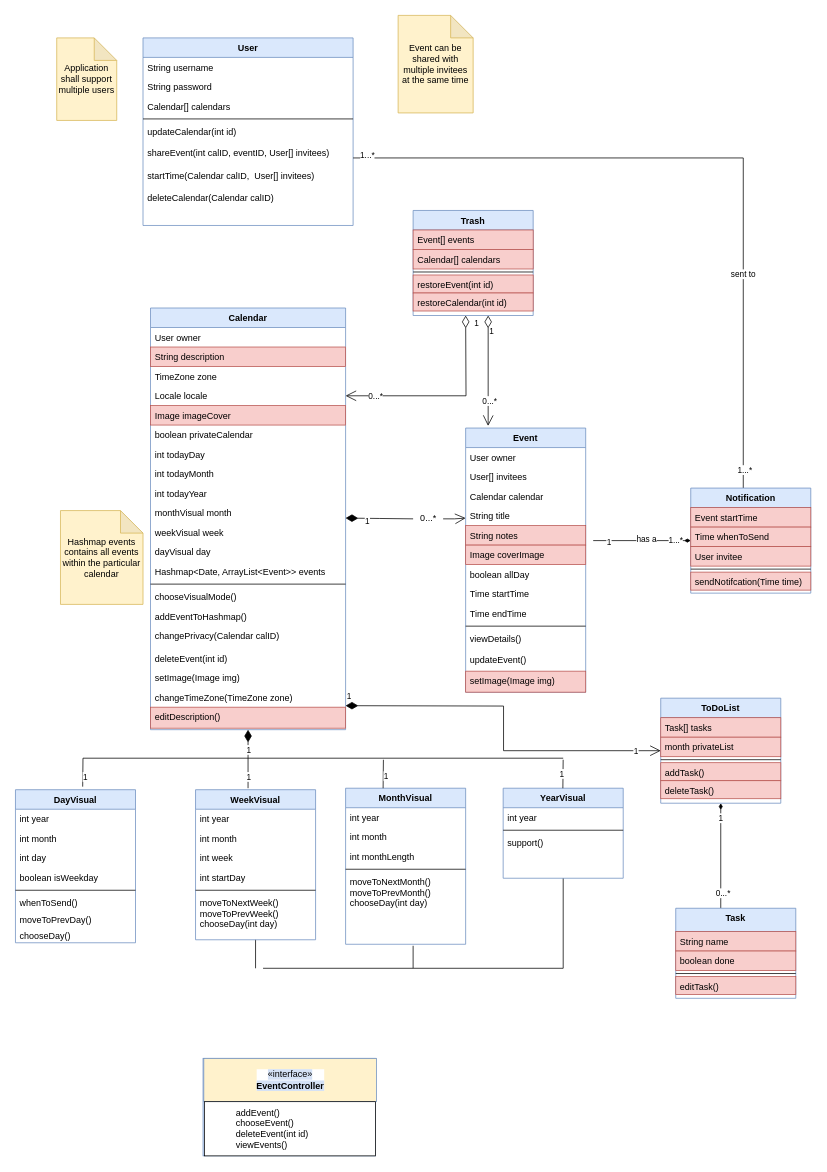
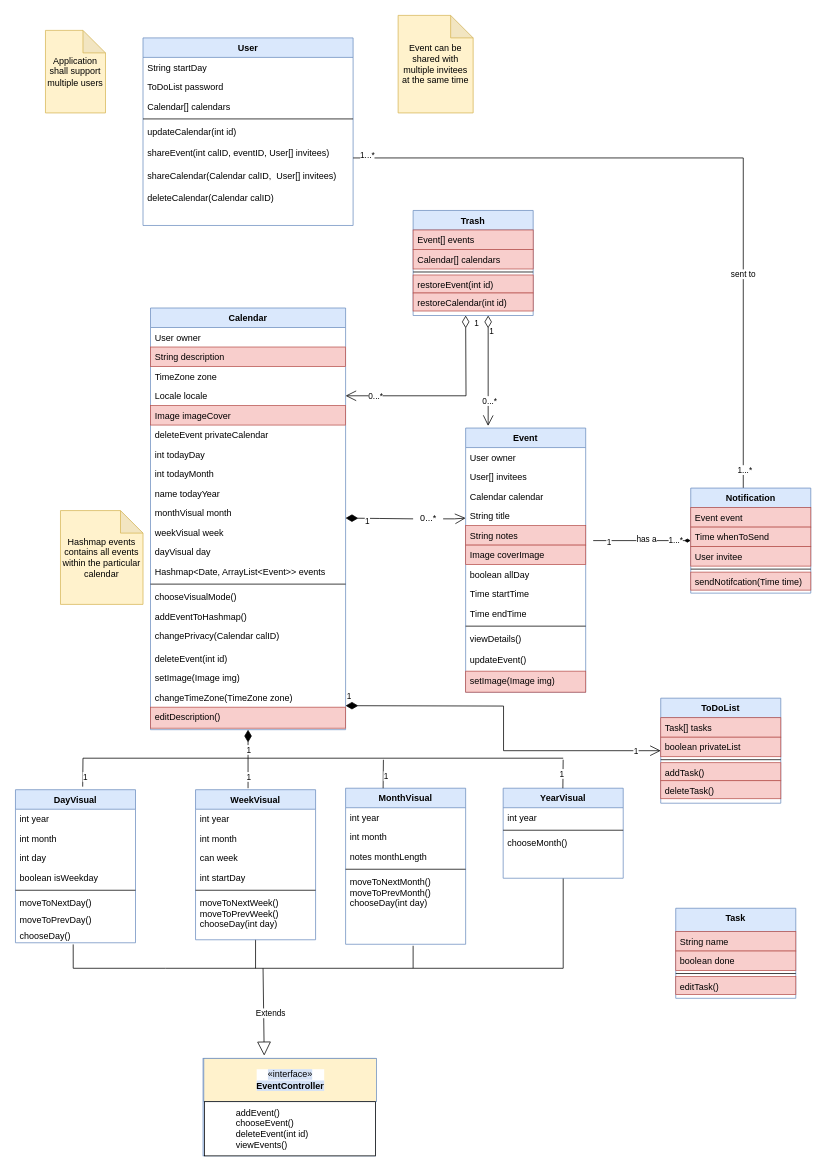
- <mxCell id="68" value="String username" style="text;align=left;verticalAlign=top;spacingLeft=4;spacingRight=4;overflow=hidden;rotatable=0;points=[[0,0.5],[1,0.5]];portConstraint=eastwest;rounded=0;shadow=0;html=0;" vertex="1" parent="67"><mxGeometry y="26" width="280" height="26" as="geometry" /></mxCell>
+ <mxCell id="68" value="String startDay" style="text;align=left;verticalAlign=top;spacingLeft=4;spacingRight=4;overflow=hidden;rotatable=0;points=[[0,0.5],[1,0.5]];portConstraint=eastwest;rounded=0;shadow=0;html=0;" vertex="1" parent="67"><mxGeometry y="26" width="280" height="26" as="geometry" /></mxCell>
- <mxCell id="114" value="Application shall support multiple users" style="shape=note;whiteSpace=wrap;html=1;backgroundOutline=1;darkOpacity=0.05;labelBackgroundColor=none;strokeColor=#d6b656;fillColor=#fff2cc;" vertex="1" parent="1"><mxGeometry x="75" y="50" width="80" height="110" as="geometry" /></mxCell>
+ <mxCell id="114" value="Application shall support multiple users" style="shape=note;whiteSpace=wrap;html=1;backgroundOutline=1;darkOpacity=0.05;labelBackgroundColor=none;strokeColor=#d6b656;fillColor=#fff2cc;" vertex="1" parent="1"><mxGeometry x="60" y="40" width="80" height="110" as="geometry" /></mxCell>
- <mxCell id="69" value="String password" style="text;align=left;verticalAlign=top;spacingLeft=4;spacingRight=4;overflow=hidden;rotatable=0;points=[[0,0.5],[1,0.5]];portConstraint=eastwest;rounded=0;shadow=0;html=0;" vertex="1" parent="67"><mxGeometry y="52" width="280" height="26" as="geometry" /></mxCell>
+ <mxCell id="69" value="ToDoList password" style="text;align=left;verticalAlign=top;spacingLeft=4;spacingRight=4;overflow=hidden;rotatable=0;points=[[0,0.5],[1,0.5]];portConstraint=eastwest;rounded=0;shadow=0;html=0;" vertex="1" parent="67"><mxGeometry y="52" width="280" height="26" as="geometry" /></mxCell>
- <mxCell id="74" value="startTime(Calendar calID,  User[] invitees)" style="text;align=left;verticalAlign=top;spacingLeft=4;spacingRight=4;overflow=hidden;rotatable=0;points=[[0,0.5],[1,0.5]];portConstraint=eastwest;" vertex="1" parent="67"><mxGeometry y="170" width="280" height="30" as="geometry" /></mxCell>
+ <mxCell id="74" value="shareCalendar(Calendar calID,  User[] invitees)" style="text;align=left;verticalAlign=top;spacingLeft=4;spacingRight=4;overflow=hidden;rotatable=0;points=[[0,0.5],[1,0.5]];portConstraint=eastwest;" vertex="1" parent="67"><mxGeometry y="170" width="280" height="30" as="geometry" /></mxCell>
- <mxCell id="37" value="boolean privateCalendar" style="text;align=left;verticalAlign=top;spacingLeft=4;spacingRight=4;overflow=hidden;rotatable=0;points=[[0,0.5],[1,0.5]];portConstraint=eastwest;rounded=0;shadow=0;html=0;" vertex="1" parent="31"><mxGeometry y="156" width="260" height="26" as="geometry" /></mxCell>
+ <mxCell id="37" value="deleteEvent privateCalendar" style="text;align=left;verticalAlign=top;spacingLeft=4;spacingRight=4;overflow=hidden;rotatable=0;points=[[0,0.5],[1,0.5]];portConstraint=eastwest;rounded=0;shadow=0;html=0;" vertex="1" parent="31"><mxGeometry y="156" width="260" height="26" as="geometry" /></mxCell>
- <mxCell id="40" value="int todayYear" style="text;align=left;verticalAlign=top;spacingLeft=4;spacingRight=4;overflow=hidden;rotatable=0;points=[[0,0.5],[1,0.5]];portConstraint=eastwest;rounded=0;shadow=0;html=0;" vertex="1" parent="31"><mxGeometry y="234" width="260" height="26" as="geometry" /></mxCell>
+ <mxCell id="40" value="name todayYear" style="text;align=left;verticalAlign=top;spacingLeft=4;spacingRight=4;overflow=hidden;rotatable=0;points=[[0,0.5],[1,0.5]];portConstraint=eastwest;rounded=0;shadow=0;html=0;" vertex="1" parent="31"><mxGeometry y="234" width="260" height="26" as="geometry" /></mxCell>
- <mxCell id="91" value="Event startTime" style="text;align=left;verticalAlign=top;spacingLeft=4;spacingRight=4;overflow=hidden;rotatable=0;points=[[0,0.5],[1,0.5]];portConstraint=eastwest;fillColor=#f8cecc;strokeColor=#b85450;" vertex="1" parent="90"><mxGeometry y="26" width="160" height="26" as="geometry" /></mxCell>
+ <mxCell id="91" value="Event event" style="text;align=left;verticalAlign=top;spacingLeft=4;spacingRight=4;overflow=hidden;rotatable=0;points=[[0,0.5],[1,0.5]];portConstraint=eastwest;fillColor=#f8cecc;strokeColor=#b85450;" vertex="1" parent="90"><mxGeometry y="26" width="160" height="26" as="geometry" /></mxCell>
- <mxCell id="104" value="month privateList" style="text;align=left;verticalAlign=top;spacingLeft=4;spacingRight=4;overflow=hidden;rotatable=0;points=[[0,0.5],[1,0.5]];portConstraint=eastwest;fillColor=#f8cecc;strokeColor=#b85450;" vertex="1" parent="102"><mxGeometry y="52" width="160" height="26" as="geometry" /></mxCell>
+ <mxCell id="104" value="boolean privateList" style="text;align=left;verticalAlign=top;spacingLeft=4;spacingRight=4;overflow=hidden;rotatable=0;points=[[0,0.5],[1,0.5]];portConstraint=eastwest;fillColor=#f8cecc;strokeColor=#b85450;" vertex="1" parent="102"><mxGeometry y="52" width="160" height="26" as="geometry" /></mxCell>
- <mxCell id="30" value="support()&#10;" style="text;align=left;verticalAlign=top;spacingLeft=4;spacingRight=4;overflow=hidden;rotatable=0;points=[[0,0.5],[1,0.5]];portConstraint=eastwest;" vertex="1" parent="27"><mxGeometry y="60" width="160" height="30" as="geometry" /></mxCell>
+ <mxCell id="30" value="chooseMonth()&#10;" style="text;align=left;verticalAlign=top;spacingLeft=4;spacingRight=4;overflow=hidden;rotatable=0;points=[[0,0.5],[1,0.5]];portConstraint=eastwest;" vertex="1" parent="27"><mxGeometry y="60" width="160" height="30" as="geometry" /></mxCell>
- <mxCell id="6" value="int monthLength&#10;" style="text;align=left;verticalAlign=top;spacingLeft=4;spacingRight=4;overflow=hidden;rotatable=0;points=[[0,0.5],[1,0.5]];portConstraint=eastwest;rounded=0;shadow=0;html=0;" parent="3" vertex="1"><mxGeometry y="78" width="160" height="26" as="geometry" /></mxCell>
+ <mxCell id="6" value="notes monthLength&#10;" style="text;align=left;verticalAlign=top;spacingLeft=4;spacingRight=4;overflow=hidden;rotatable=0;points=[[0,0.5],[1,0.5]];portConstraint=eastwest;rounded=0;shadow=0;html=0;" parent="3" vertex="1"><mxGeometry y="78" width="160" height="26" as="geometry" /></mxCell>
- <mxCell id="22" value="int week&#10;" style="text;align=left;verticalAlign=top;spacingLeft=4;spacingRight=4;overflow=hidden;rotatable=0;points=[[0,0.5],[1,0.5]];portConstraint=eastwest;rounded=0;shadow=0;html=0;" vertex="1" parent="19"><mxGeometry y="78" width="160" height="26" as="geometry" /></mxCell>
+ <mxCell id="22" value="can week&#10;" style="text;align=left;verticalAlign=top;spacingLeft=4;spacingRight=4;overflow=hidden;rotatable=0;points=[[0,0.5],[1,0.5]];portConstraint=eastwest;rounded=0;shadow=0;html=0;" vertex="1" parent="19"><mxGeometry y="78" width="160" height="26" as="geometry" /></mxCell>
- <mxCell id="99" style="edgeStyle=none;rounded=0;orthogonalLoop=1;jettySize=auto;html=1;entryX=0.375;entryY=0;entryDx=0;entryDy=0;entryPerimeter=0;startArrow=diamondThin;startFill=1;endArrow=none;endFill=0;" edge="1" parent="1" source="102" target="108"><mxGeometry relative="1" as="geometry" /></mxCell>
- <mxCell id="100" value="1" style="edgeLabel;html=1;align=center;verticalAlign=middle;resizable=0;points=[];" vertex="1" connectable="0" parent="99"><mxGeometry x="-0.735" y="-1" relative="1" as="geometry"><mxPoint as="offset" /></mxGeometry></mxCell>
- <mxCell id="101" value="0...*" style="edgeLabel;html=1;align=center;verticalAlign=middle;resizable=0;points=[];" vertex="1" connectable="0" parent="99"><mxGeometry x="0.693" y="2" relative="1" as="geometry"><mxPoint as="offset" /></mxGeometry></mxCell>
- <mxCell id="15" value="whenToSend()" style="text;align=left;verticalAlign=top;spacingLeft=4;spacingRight=4;overflow=hidden;rotatable=0;points=[[0,0.5],[1,0.5]];portConstraint=eastwest;" vertex="1" parent="9"><mxGeometry y="138" width="160" height="22" as="geometry" /></mxCell>
+ <mxCell id="15" value="moveToNextDay()" style="text;align=left;verticalAlign=top;spacingLeft=4;spacingRight=4;overflow=hidden;rotatable=0;points=[[0,0.5],[1,0.5]];portConstraint=eastwest;" vertex="1" parent="9"><mxGeometry y="138" width="160" height="22" as="geometry" /></mxCell>
+ <mxCell id="133" value="Extends" style="endArrow=block;endSize=16;endFill=0;html=1;rounded=0;exitX=0.481;exitY=1.099;exitDx=0;exitDy=0;exitPerimeter=0;entryX=0.35;entryY=-0.063;entryDx=0;entryDy=0;entryPerimeter=0;" edge="1" parent="1" source="17" target="97"><mxGeometry x="0.72" y="9" width="160" relative="1" as="geometry"><mxPoint x="50" y="1370" as="sourcePoint" /><mxPoint x="210" y="1370" as="targetPoint" /><Array as="points"><mxPoint x="97" y="1290" /><mxPoint x="220" y="1290" /><mxPoint x="350" y="1290" /></Array><mxPoint as="offset" /></mxGeometry></mxCell>
